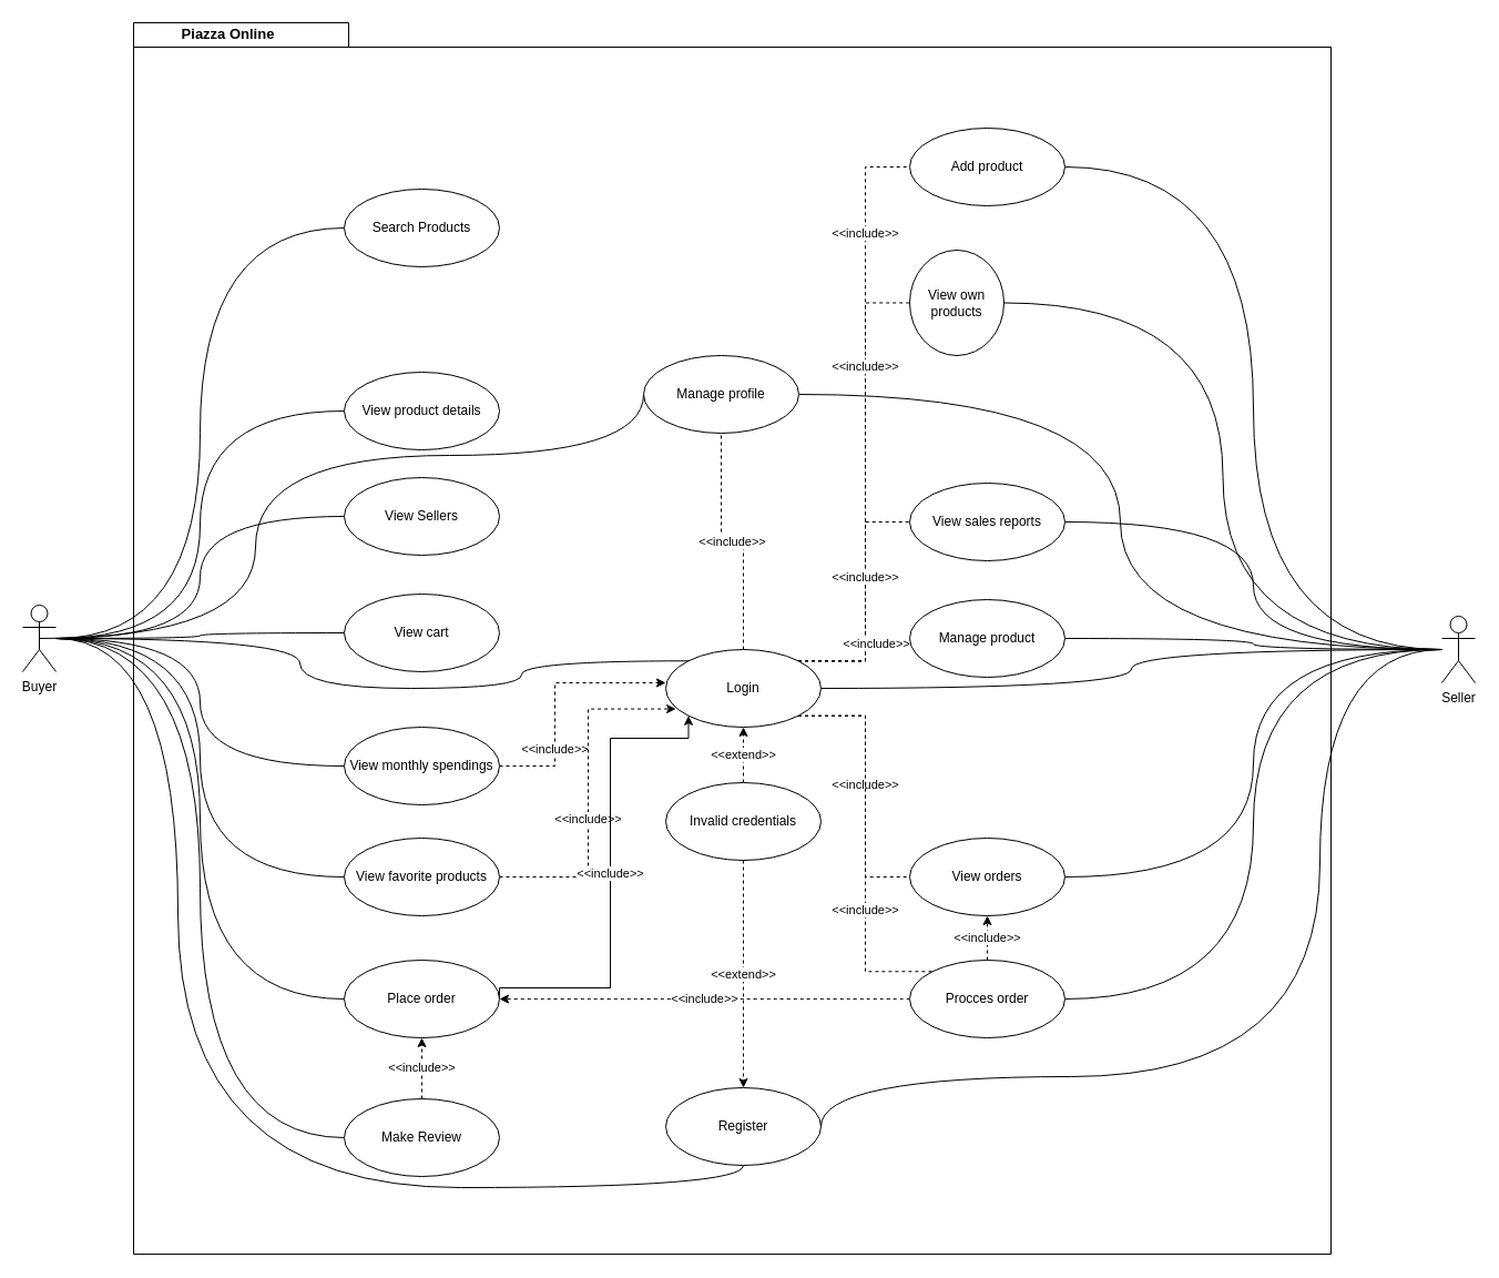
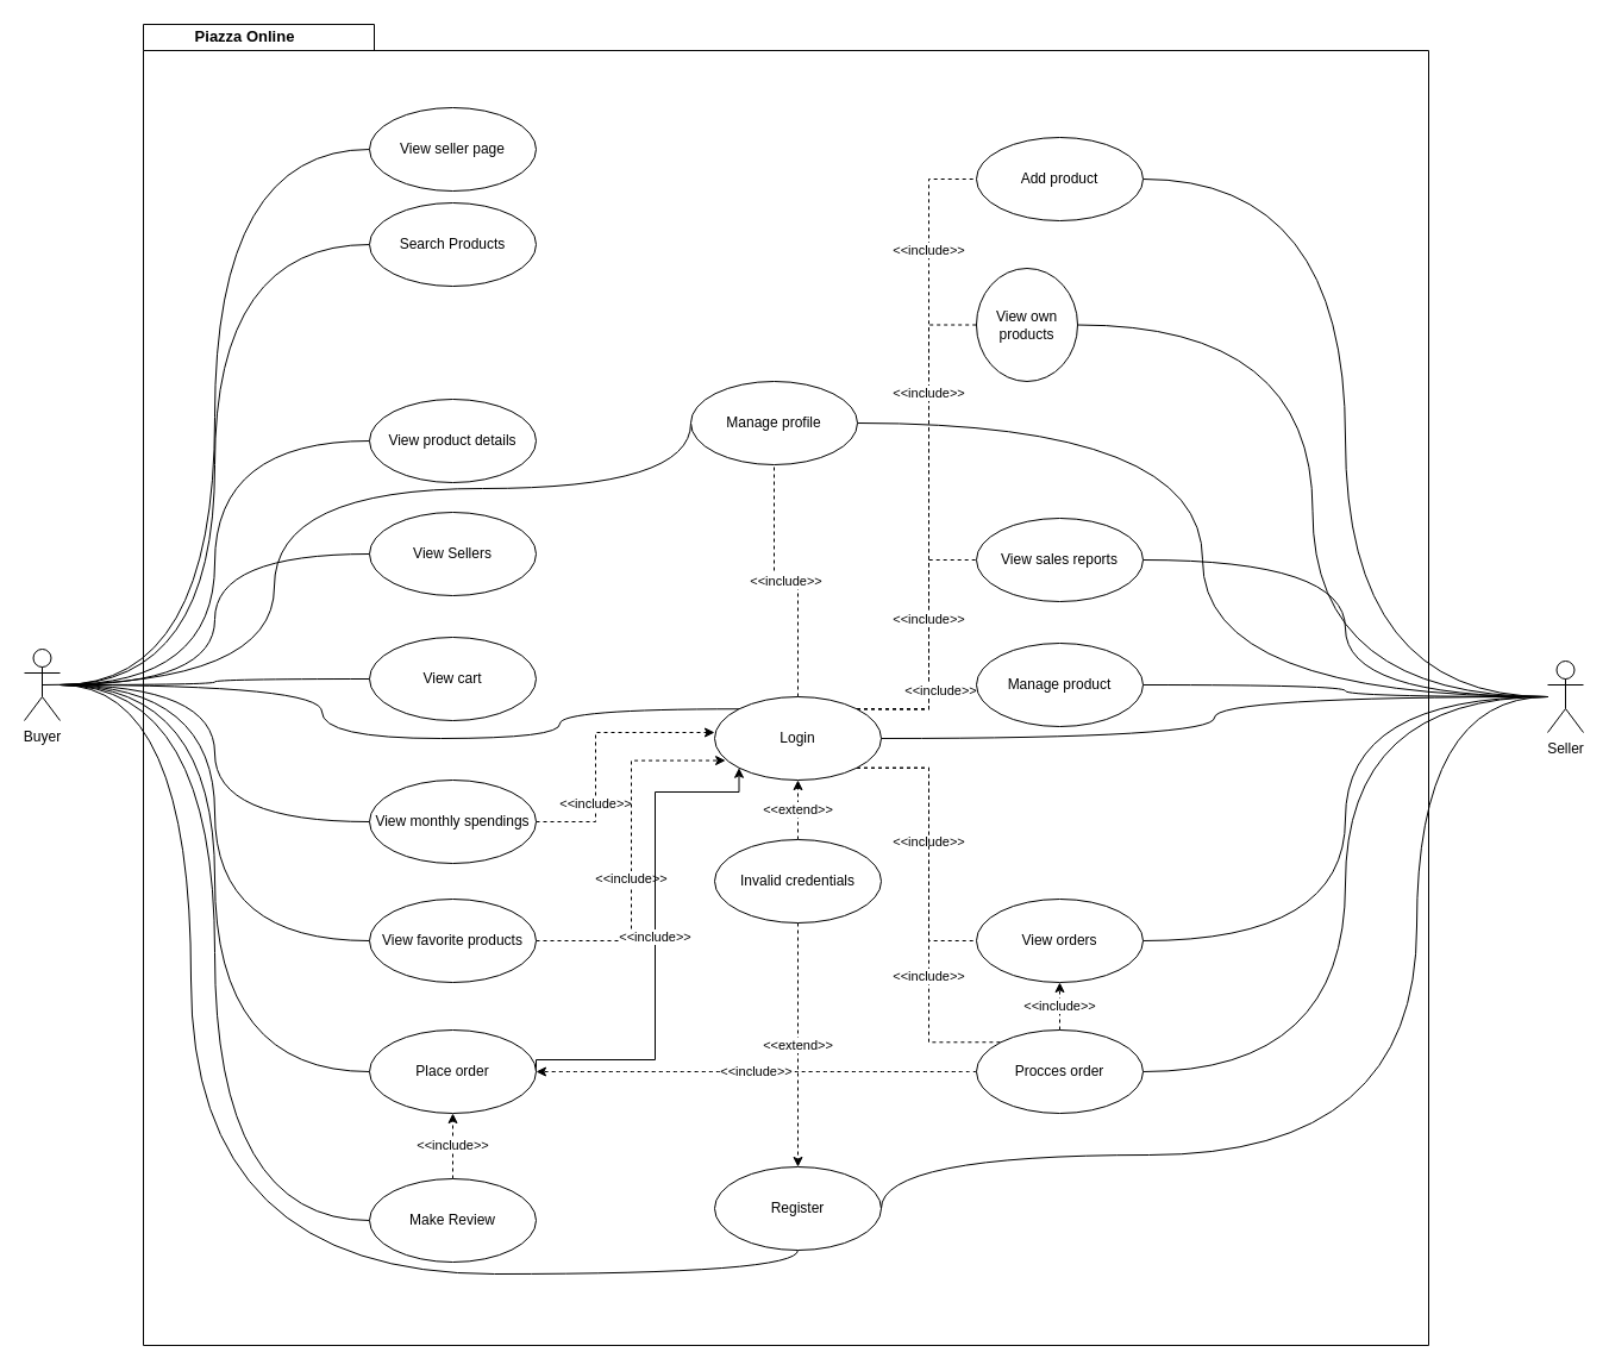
+ <mxCell id="61" value="View seller page" style="ellipse;whiteSpace=wrap;html=1;" parent="1" vertex="1"><mxGeometry x="310" y="90" width="140" height="70" as="geometry" /></mxCell>
+ <mxCell id="14" style="edgeStyle=orthogonalEdgeStyle;rounded=0;orthogonalLoop=1;jettySize=auto;html=1;entryX=0;entryY=0.5;entryDx=0;entryDy=0;endArrow=none;endFill=0;curved=1;" parent="1" source="15" target="61" edge="1"><mxGeometry relative="1" as="geometry" /></mxCell>
